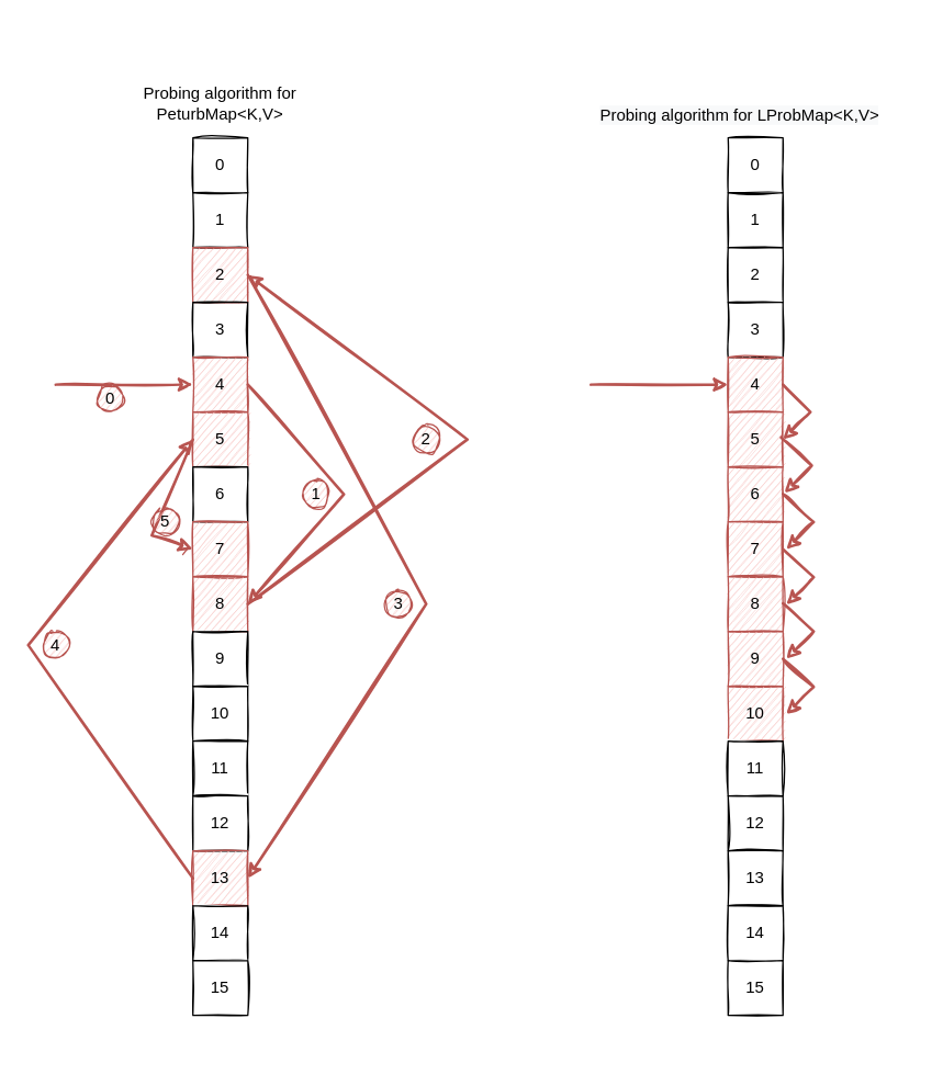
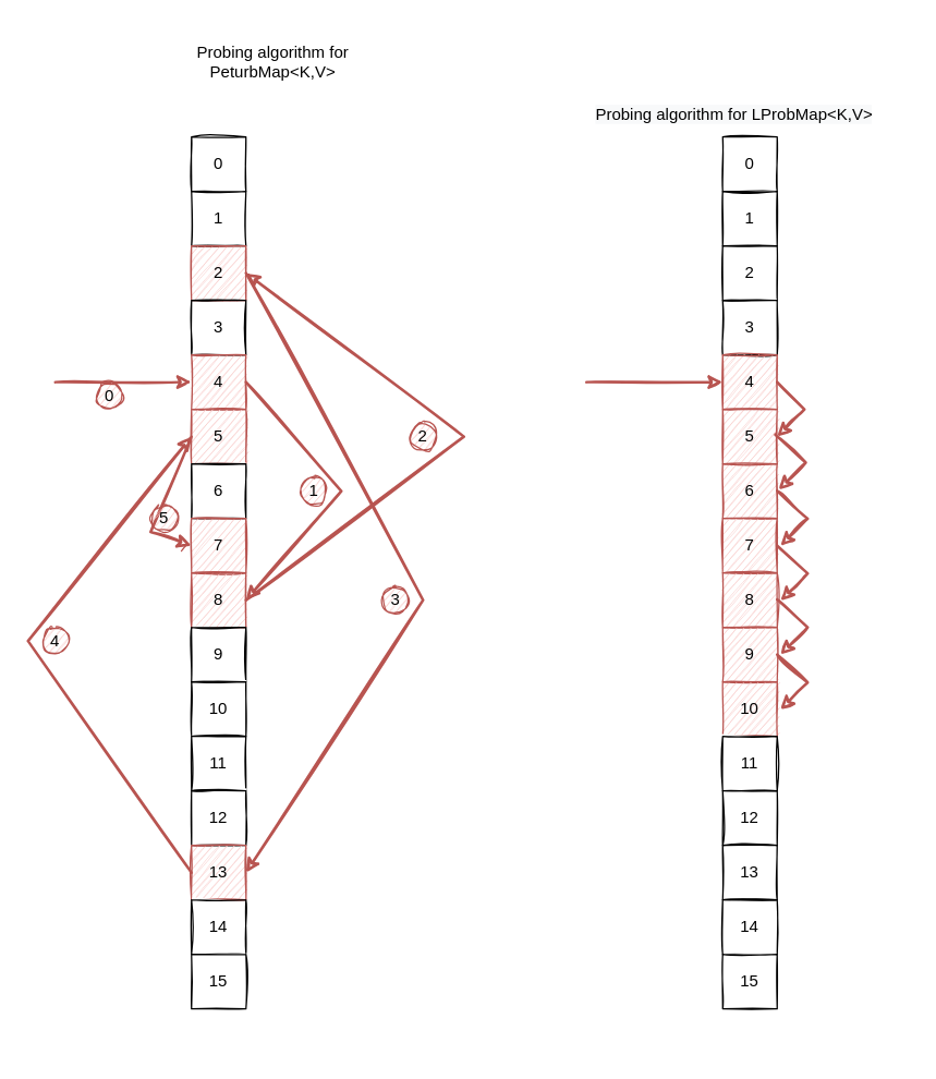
- <mxCell id="53" value="Probing algorithm for PeturbMap&amp;lt;K,V&amp;gt;" style="text;html=1;strokeColor=none;fillColor=none;align=center;verticalAlign=middle;whiteSpace=wrap;rounded=0;sketch=1;" vertex="1" parent="1"><mxGeometry x="85" y="60" width="150" height="30" as="geometry" /></mxCell>
+ <mxCell id="53" value="Probing algorithm for PeturbMap&amp;lt;K,V&amp;gt;" style="text;html=1;strokeColor=none;fillColor=none;align=center;verticalAlign=middle;whiteSpace=wrap;rounded=0;sketch=1;" vertex="1" parent="1"><mxGeometry x="125" y="30" width="150" height="30" as="geometry" /></mxCell>
